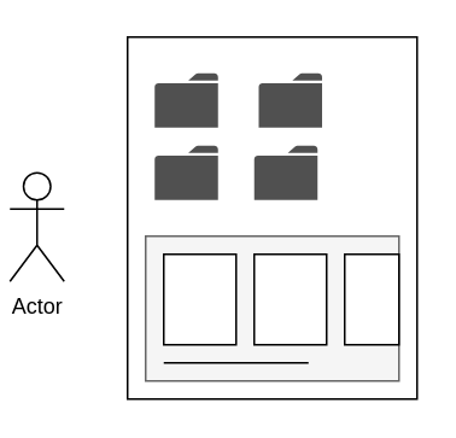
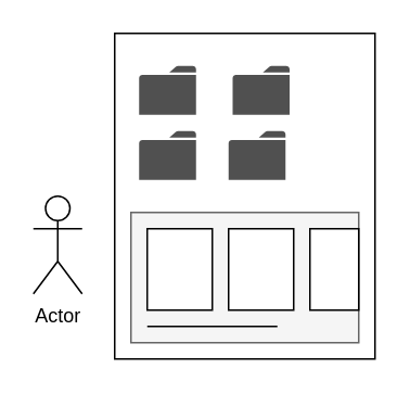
- <mxCell id="12" value="Actor" style="shape=umlActor;verticalLabelPosition=bottom;verticalAlign=top;html=1;outlineConnect=0;" vertex="1" parent="1"><mxGeometry x="5" y="95" width="30" height="60" as="geometry" /></mxCell>
+ <mxCell id="12" value="Actor" style="shape=umlActor;verticalLabelPosition=bottom;verticalAlign=top;html=1;outlineConnect=0;" vertex="1" parent="1"><mxGeometry x="20" y="120" width="30" height="60" as="geometry" /></mxCell>
